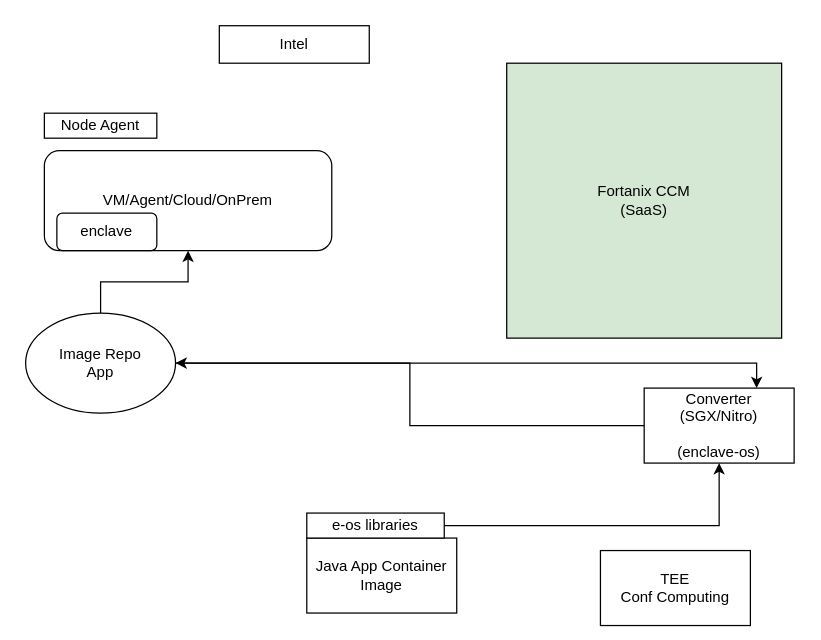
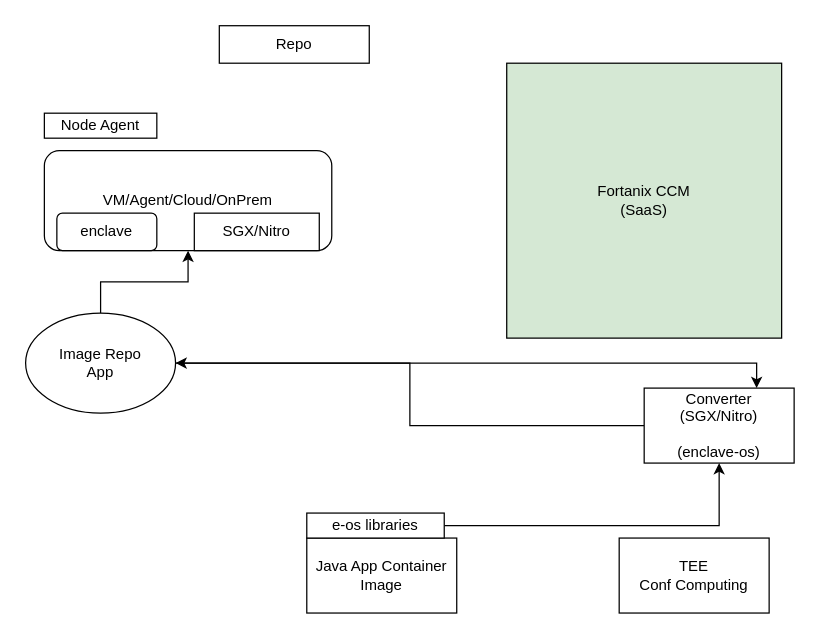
- <mxCell id="14" value="Intel" style="rounded=0;whiteSpace=wrap;html=1;" vertex="1" parent="1"><mxGeometry x="175" y="20" width="120" height="30" as="geometry" /></mxCell>
+ <mxCell id="14" value="Repo" style="rounded=0;whiteSpace=wrap;html=1;" vertex="1" parent="1"><mxGeometry x="175" y="20" width="120" height="30" as="geometry" /></mxCell>
+ <mxCell id="4" value="SGX/Nitro" style="rounded=0;whiteSpace=wrap;html=1;" vertex="1" parent="1"><mxGeometry x="155" y="170" width="100" height="30" as="geometry" /></mxCell>
- <mxCell id="15" value="TEE&lt;br&gt;Conf Computing" style="rounded=0;whiteSpace=wrap;html=1;" vertex="1" parent="1"><mxGeometry x="480" y="440" width="120" height="60" as="geometry" /></mxCell>
+ <mxCell id="15" value="TEE&lt;br&gt;Conf Computing" style="rounded=0;whiteSpace=wrap;html=1;" vertex="1" parent="1"><mxGeometry x="495" y="430" width="120" height="60" as="geometry" /></mxCell>
